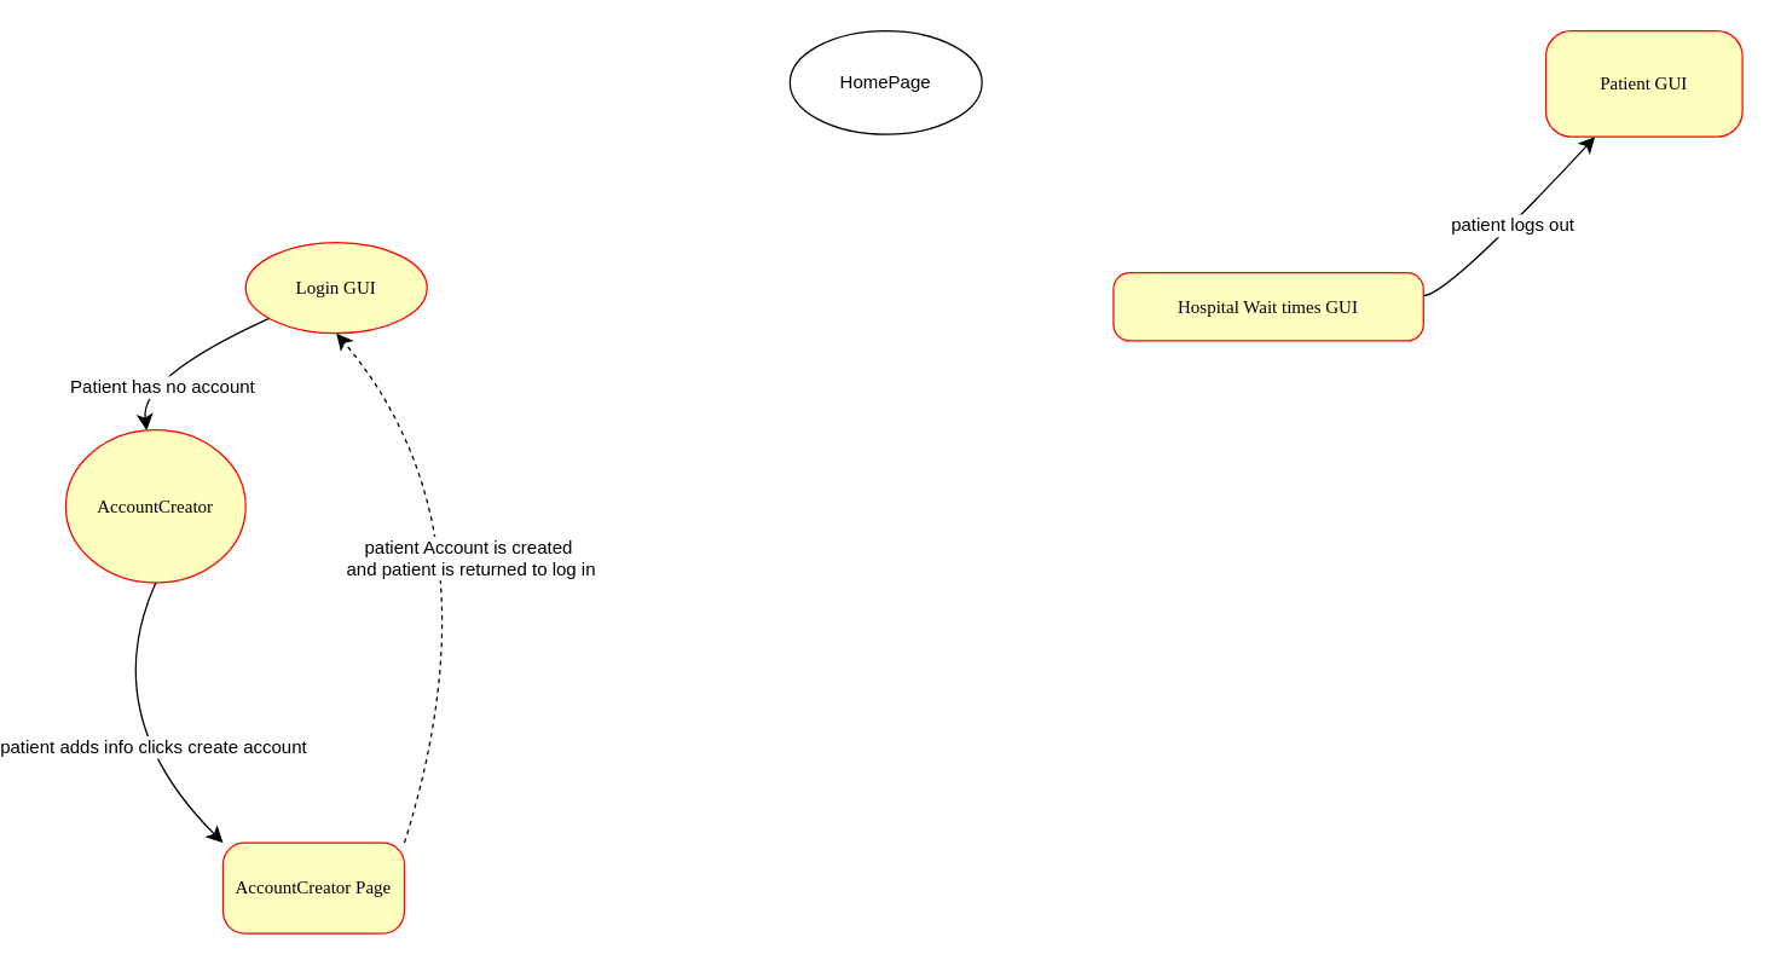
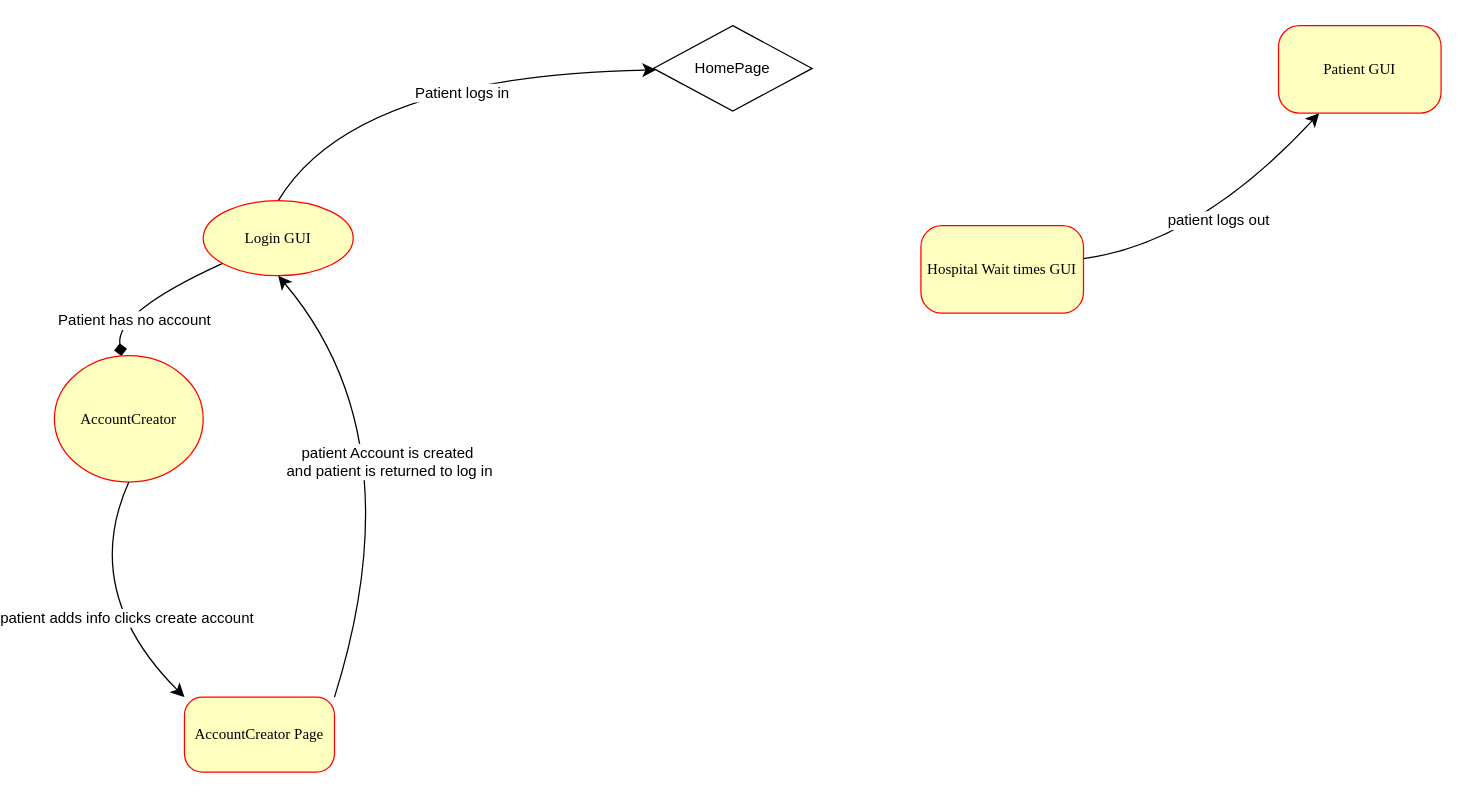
- <mxCell id="8" value="HomePage" style="ellipse;whiteSpace=wrap;html=1;aspect=fixed;" vertex="1" parent="1"><mxGeometry x="499" y="20" width="127" height="68.38" as="geometry" /></mxCell>
+ <mxCell id="8" value="HomePage" style="rhombus;whiteSpace=wrap;html=1;aspect=fixed;" vertex="1" parent="1"><mxGeometry x="499" y="20" width="127" height="68.38" as="geometry" /></mxCell>
+ <mxCell id="2" value="" style="edgeStyle=none;curved=1;rounded=0;orthogonalLoop=1;jettySize=auto;html=1;fontSize=12;startSize=8;endSize=8;exitX=0.5;exitY=0;exitDx=0;exitDy=0;" edge="1" parent="1" source="6" target="8"><mxGeometry relative="1" as="geometry"><Array as="points"><mxPoint x="259" y="60" /></Array></mxGeometry></mxCell>
+ <mxCell id="3" value="Patient logs in" style="edgeLabel;html=1;align=center;verticalAlign=middle;resizable=0;points=[];fontSize=12;" vertex="1" connectable="0" parent="2"><mxGeometry x="0.131" y="-15" relative="1" as="geometry"><mxPoint as="offset" /></mxGeometry></mxCell>
- <mxCell id="15" value="Hospital Wait times GUI" style="rounded=1;whiteSpace=wrap;html=1;arcSize=24;fillColor=#ffffc0;strokeColor=#ff0000;shadow=0;comic=0;labelBackgroundColor=none;fontFamily=Verdana;fontSize=12;fontColor=#000000;align=center;" vertex="1" parent="1"><mxGeometry x="713" y="180" width="205" height="45" as="geometry" /></mxCell>
+ <mxCell id="15" value="Hospital Wait times GUI" style="rounded=1;whiteSpace=wrap;html=1;arcSize=24;fillColor=#ffffc0;strokeColor=#ff0000;shadow=0;comic=0;labelBackgroundColor=none;fontFamily=Verdana;fontSize=12;fontColor=#000000;align=center;" vertex="1" parent="1"><mxGeometry x="713" y="180" width="130" height="70" as="geometry" /></mxCell>
- <mxCell id="4" value="" style="edgeStyle=none;curved=1;rounded=0;orthogonalLoop=1;jettySize=auto;html=1;fontSize=12;startSize=8;endSize=8;" edge="1" parent="1" source="6" target="11"><mxGeometry relative="1" as="geometry"><Array as="points"><mxPoint x="69" y="249" /></Array></mxGeometry></mxCell>
+ <mxCell id="4" value="" style="edgeStyle=none;curved=1;rounded=0;orthogonalLoop=1;jettySize=auto;html=1;fontSize=12;startSize=8;endSize=8;endArrow=diamond;" edge="1" parent="1" source="6" target="11"><mxGeometry relative="1" as="geometry"><Array as="points"><mxPoint x="69" y="249" /></Array></mxGeometry></mxCell>
- <mxCell id="9" value="" style="edgeStyle=none;orthogonalLoop=1;jettySize=auto;html=1;rounded=0;fontSize=12;startSize=8;endSize=8;curved=1;exitX=1;exitY=0;exitDx=0;exitDy=0;entryX=0.5;entryY=1;entryDx=0;entryDy=0;dashed=1;" edge="1" parent="1" source="7" target="6"><mxGeometry width="140" relative="1" as="geometry"><mxPoint x="359" y="390" as="sourcePoint" /><mxPoint x="499" y="390" as="targetPoint" /><Array as="points"><mxPoint x="309" y="350" /></Array></mxGeometry></mxCell>
+ <mxCell id="9" value="" style="edgeStyle=none;orthogonalLoop=1;jettySize=auto;html=1;rounded=0;fontSize=12;startSize=8;endSize=8;curved=1;exitX=1;exitY=0;exitDx=0;exitDy=0;entryX=0.5;entryY=1;entryDx=0;entryDy=0;" edge="1" parent="1" source="7" target="6"><mxGeometry width="140" relative="1" as="geometry"><mxPoint x="359" y="390" as="sourcePoint" /><mxPoint x="499" y="390" as="targetPoint" /><Array as="points"><mxPoint x="309" y="350" /></Array></mxGeometry></mxCell>
